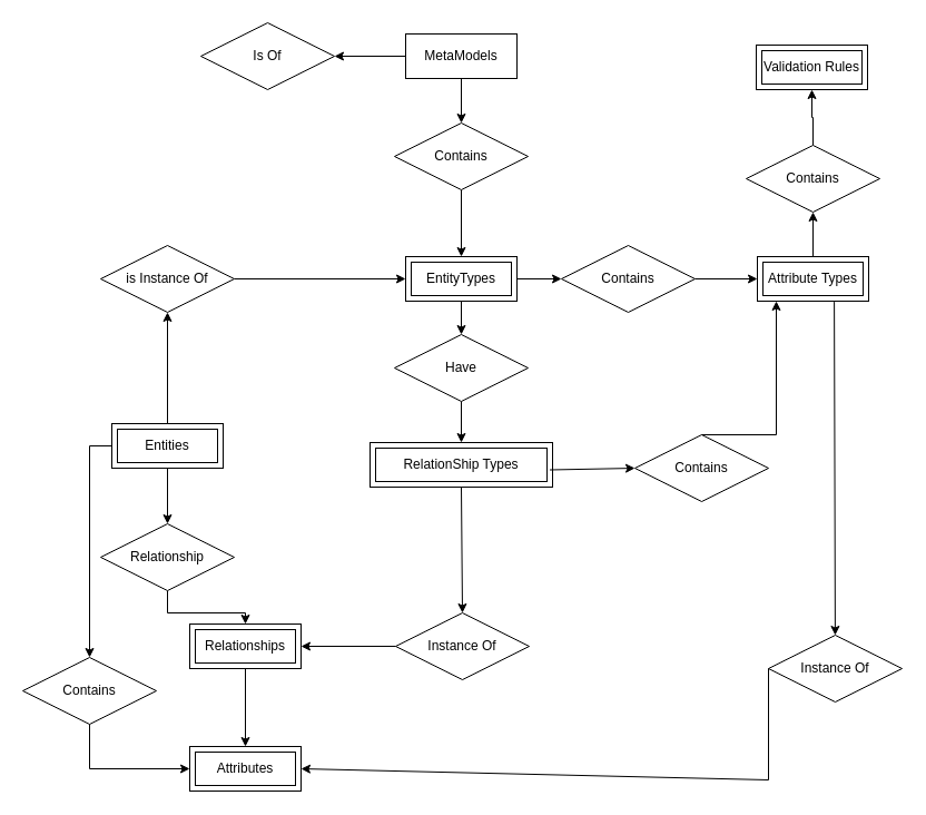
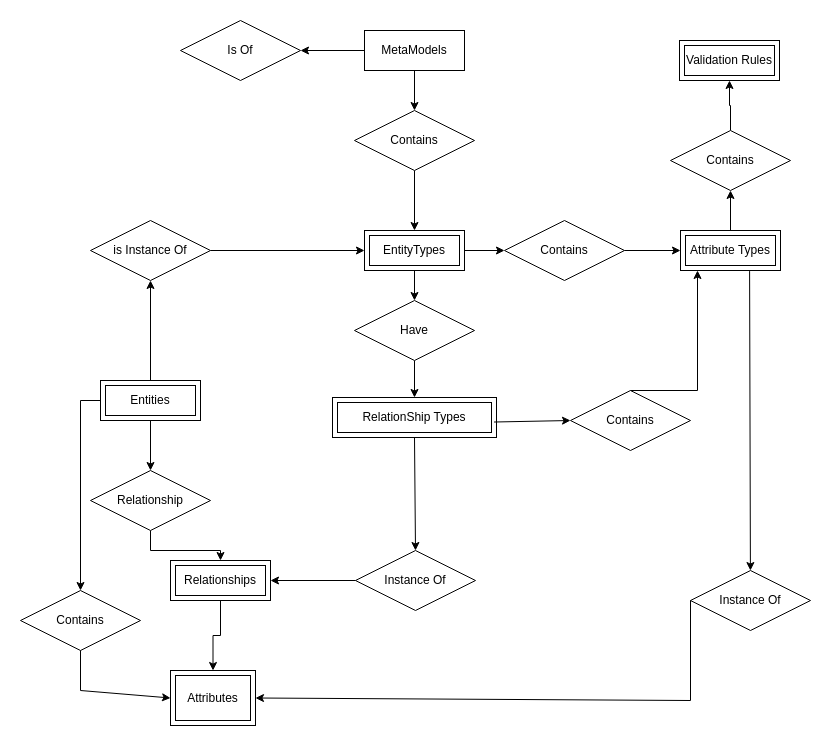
- <mxCell id="20" value="Attributes" style="shape=ext;margin=3;double=1;whiteSpace=wrap;html=1;align=center;" parent="1" vertex="1"><mxGeometry x="170" y="670" width="100" height="40" as="geometry" /></mxCell>
+ <mxCell id="20" value="Attributes" style="shape=ext;margin=3;double=1;whiteSpace=wrap;html=1;align=center;" parent="1" vertex="1"><mxGeometry x="170" y="670" width="85" height="55" as="geometry" /></mxCell>
